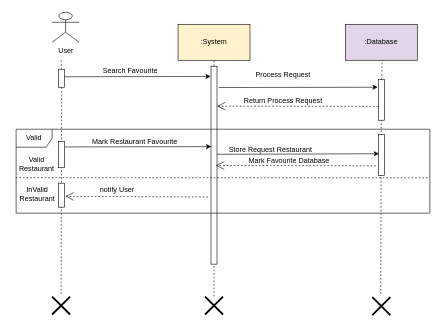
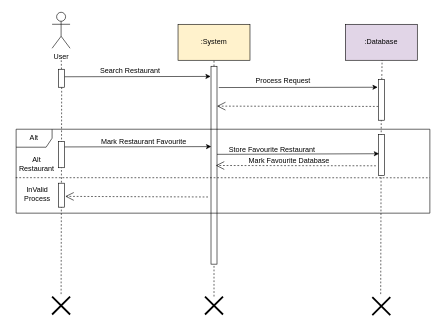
- <mxCell id="4" value="User" style="shape=umlActor;verticalLabelPosition=bottom;verticalAlign=top;html=1;outlineConnect=0;" parent="1" vertex="1"><mxGeometry x="86" y="20" width="45" height="50" as="geometry" /></mxCell>
+ <mxCell id="4" value="User" style="shape=umlActor;verticalLabelPosition=bottom;verticalAlign=top;html=1;outlineConnect=0;" parent="1" vertex="1"><mxGeometry x="86" y="20" width="30" height="60" as="geometry" /></mxCell>
- <mxCell id="11" value="Search Favourite" style="text;html=1;align=center;verticalAlign=middle;resizable=0;points=[];autosize=1;strokeColor=none;fillColor=none;" parent="1" vertex="1"><mxGeometry x="156" y="102" width="120" height="30" as="geometry" /></mxCell>
+ <mxCell id="11" value="Search Restaurant" style="text;html=1;align=center;verticalAlign=middle;resizable=0;points=[];autosize=1;strokeColor=none;fillColor=none;" parent="1" vertex="1"><mxGeometry x="156" y="102" width="120" height="30" as="geometry" /></mxCell>
- <mxCell id="26" value="Process Request" style="text;html=1;align=center;verticalAlign=middle;resizable=0;points=[];autosize=1;strokeColor=none;fillColor=none;" parent="1" vertex="1"><mxGeometry x="416" y="110" width="110" height="30" as="geometry" /></mxCell>
+ <mxCell id="26" value="Process Request" style="text;html=1;align=center;verticalAlign=middle;resizable=0;points=[];autosize=1;strokeColor=none;fillColor=none;" parent="1" vertex="1"><mxGeometry x="416" y="120" width="110" height="30" as="geometry" /></mxCell>
- <mxCell id="28" value="Return Process Request" style="text;html=1;align=center;verticalAlign=middle;resizable=0;points=[];autosize=1;strokeColor=none;fillColor=none;" parent="1" vertex="1"><mxGeometry x="396" y="152" width="150" height="30" as="geometry" /></mxCell>
- <mxCell id="12" value="Valid" style="shape=umlFrame;whiteSpace=wrap;html=1;pointerEvents=0;" parent="1" vertex="1"><mxGeometry x="26" y="215" width="690" height="140" as="geometry" /></mxCell>
+ <mxCell id="12" value="Alt" style="shape=umlFrame;whiteSpace=wrap;html=1;pointerEvents=0;" parent="1" vertex="1"><mxGeometry x="26" y="215" width="690" height="140" as="geometry" /></mxCell>
- <mxCell id="16" value="Mark Restaurant Favourite" style="text;whiteSpace=wrap;html=1;" parent="1" vertex="1"><mxGeometry x="151" y="222" width="160" height="40" as="geometry" /></mxCell>
+ <mxCell id="16" value="Mark Restaurant Favourite" style="text;whiteSpace=wrap;html=1;" parent="1" vertex="1"><mxGeometry x="166" y="222" width="160" height="40" as="geometry" /></mxCell>
- <mxCell id="36" value="Store Request&amp;nbsp;Restaurant" style="text;whiteSpace=wrap;html=1;" parent="1" vertex="1"><mxGeometry x="379" y="235" width="161" height="40" as="geometry" /></mxCell>
+ <mxCell id="36" value="Store Favourite&amp;nbsp;Restaurant" style="text;whiteSpace=wrap;html=1;" parent="1" vertex="1"><mxGeometry x="379" y="235" width="161" height="40" as="geometry" /></mxCell>
- <mxCell id="15" value="Valid &lt;br&gt;Restaurant" style="text;html=1;align=center;verticalAlign=middle;resizable=0;points=[];autosize=1;strokeColor=none;fillColor=none;" parent="1" vertex="1"><mxGeometry x="20" y="253" width="80" height="40" as="geometry" /></mxCell>
+ <mxCell id="15" value="Alt &lt;br&gt;Restaurant" style="text;html=1;align=center;verticalAlign=middle;resizable=0;points=[];autosize=1;strokeColor=none;fillColor=none;" parent="1" vertex="1"><mxGeometry x="20" y="253" width="80" height="40" as="geometry" /></mxCell>
- <mxCell id="31" value="InValid &lt;br&gt;Restaurant" style="text;html=1;align=center;verticalAlign=middle;resizable=0;points=[];autosize=1;strokeColor=none;fillColor=none;" parent="1" vertex="1"><mxGeometry x="21" y="303" width="80" height="40" as="geometry" /></mxCell>
+ <mxCell id="31" value="InValid &lt;br&gt;Process" style="text;html=1;align=center;verticalAlign=middle;resizable=0;points=[];autosize=1;strokeColor=none;fillColor=none;" parent="1" vertex="1"><mxGeometry x="21" y="303" width="80" height="40" as="geometry" /></mxCell>
- <mxCell id="24" value="notify User" style="text;whiteSpace=wrap;html=1;" parent="1" vertex="1"><mxGeometry x="164" y="303" width="143" height="40" as="geometry" /></mxCell>
